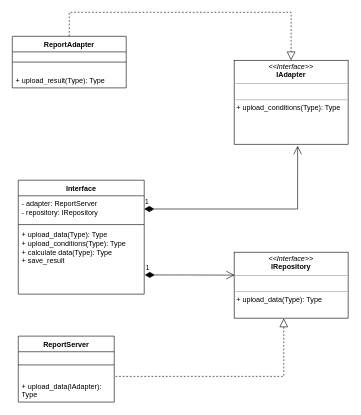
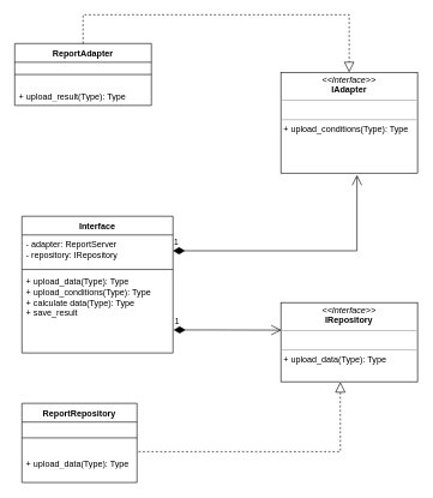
- <mxCell id="7" value="ReportServer" style="swimlane;fontStyle=1;align=center;verticalAlign=top;childLayout=stackLayout;horizontal=1;startSize=26;horizontalStack=0;resizeParent=1;resizeParentMax=0;resizeLast=0;collapsible=1;marginBottom=0;whiteSpace=wrap;html=1;" vertex="1" parent="1"><mxGeometry x="30" y="560" width="160" height="110" as="geometry" /></mxCell>
+ <mxCell id="7" value="ReportRepository" style="swimlane;fontStyle=1;align=center;verticalAlign=top;childLayout=stackLayout;horizontal=1;startSize=26;horizontalStack=0;resizeParent=1;resizeParentMax=0;resizeLast=0;collapsible=1;marginBottom=0;whiteSpace=wrap;html=1;" vertex="1" parent="1"><mxGeometry x="30" y="560" width="160" height="110" as="geometry" /></mxCell>
- <mxCell id="9" value="+ upload_data(IAdapter): Type" style="text;strokeColor=none;fillColor=none;align=left;verticalAlign=top;spacingLeft=4;spacingRight=4;overflow=hidden;rotatable=0;points=[[0,0.5],[1,0.5]];portConstraint=eastwest;whiteSpace=wrap;html=1;" vertex="1" parent="7"><mxGeometry y="70" width="160" height="40" as="geometry" /></mxCell>
+ <mxCell id="9" value="+ upload_data(Type): Type" style="text;strokeColor=none;fillColor=none;align=left;verticalAlign=top;spacingLeft=4;spacingRight=4;overflow=hidden;rotatable=0;points=[[0,0.5],[1,0.5]];portConstraint=eastwest;whiteSpace=wrap;html=1;" vertex="1" parent="7"><mxGeometry y="70" width="160" height="40" as="geometry" /></mxCell>
